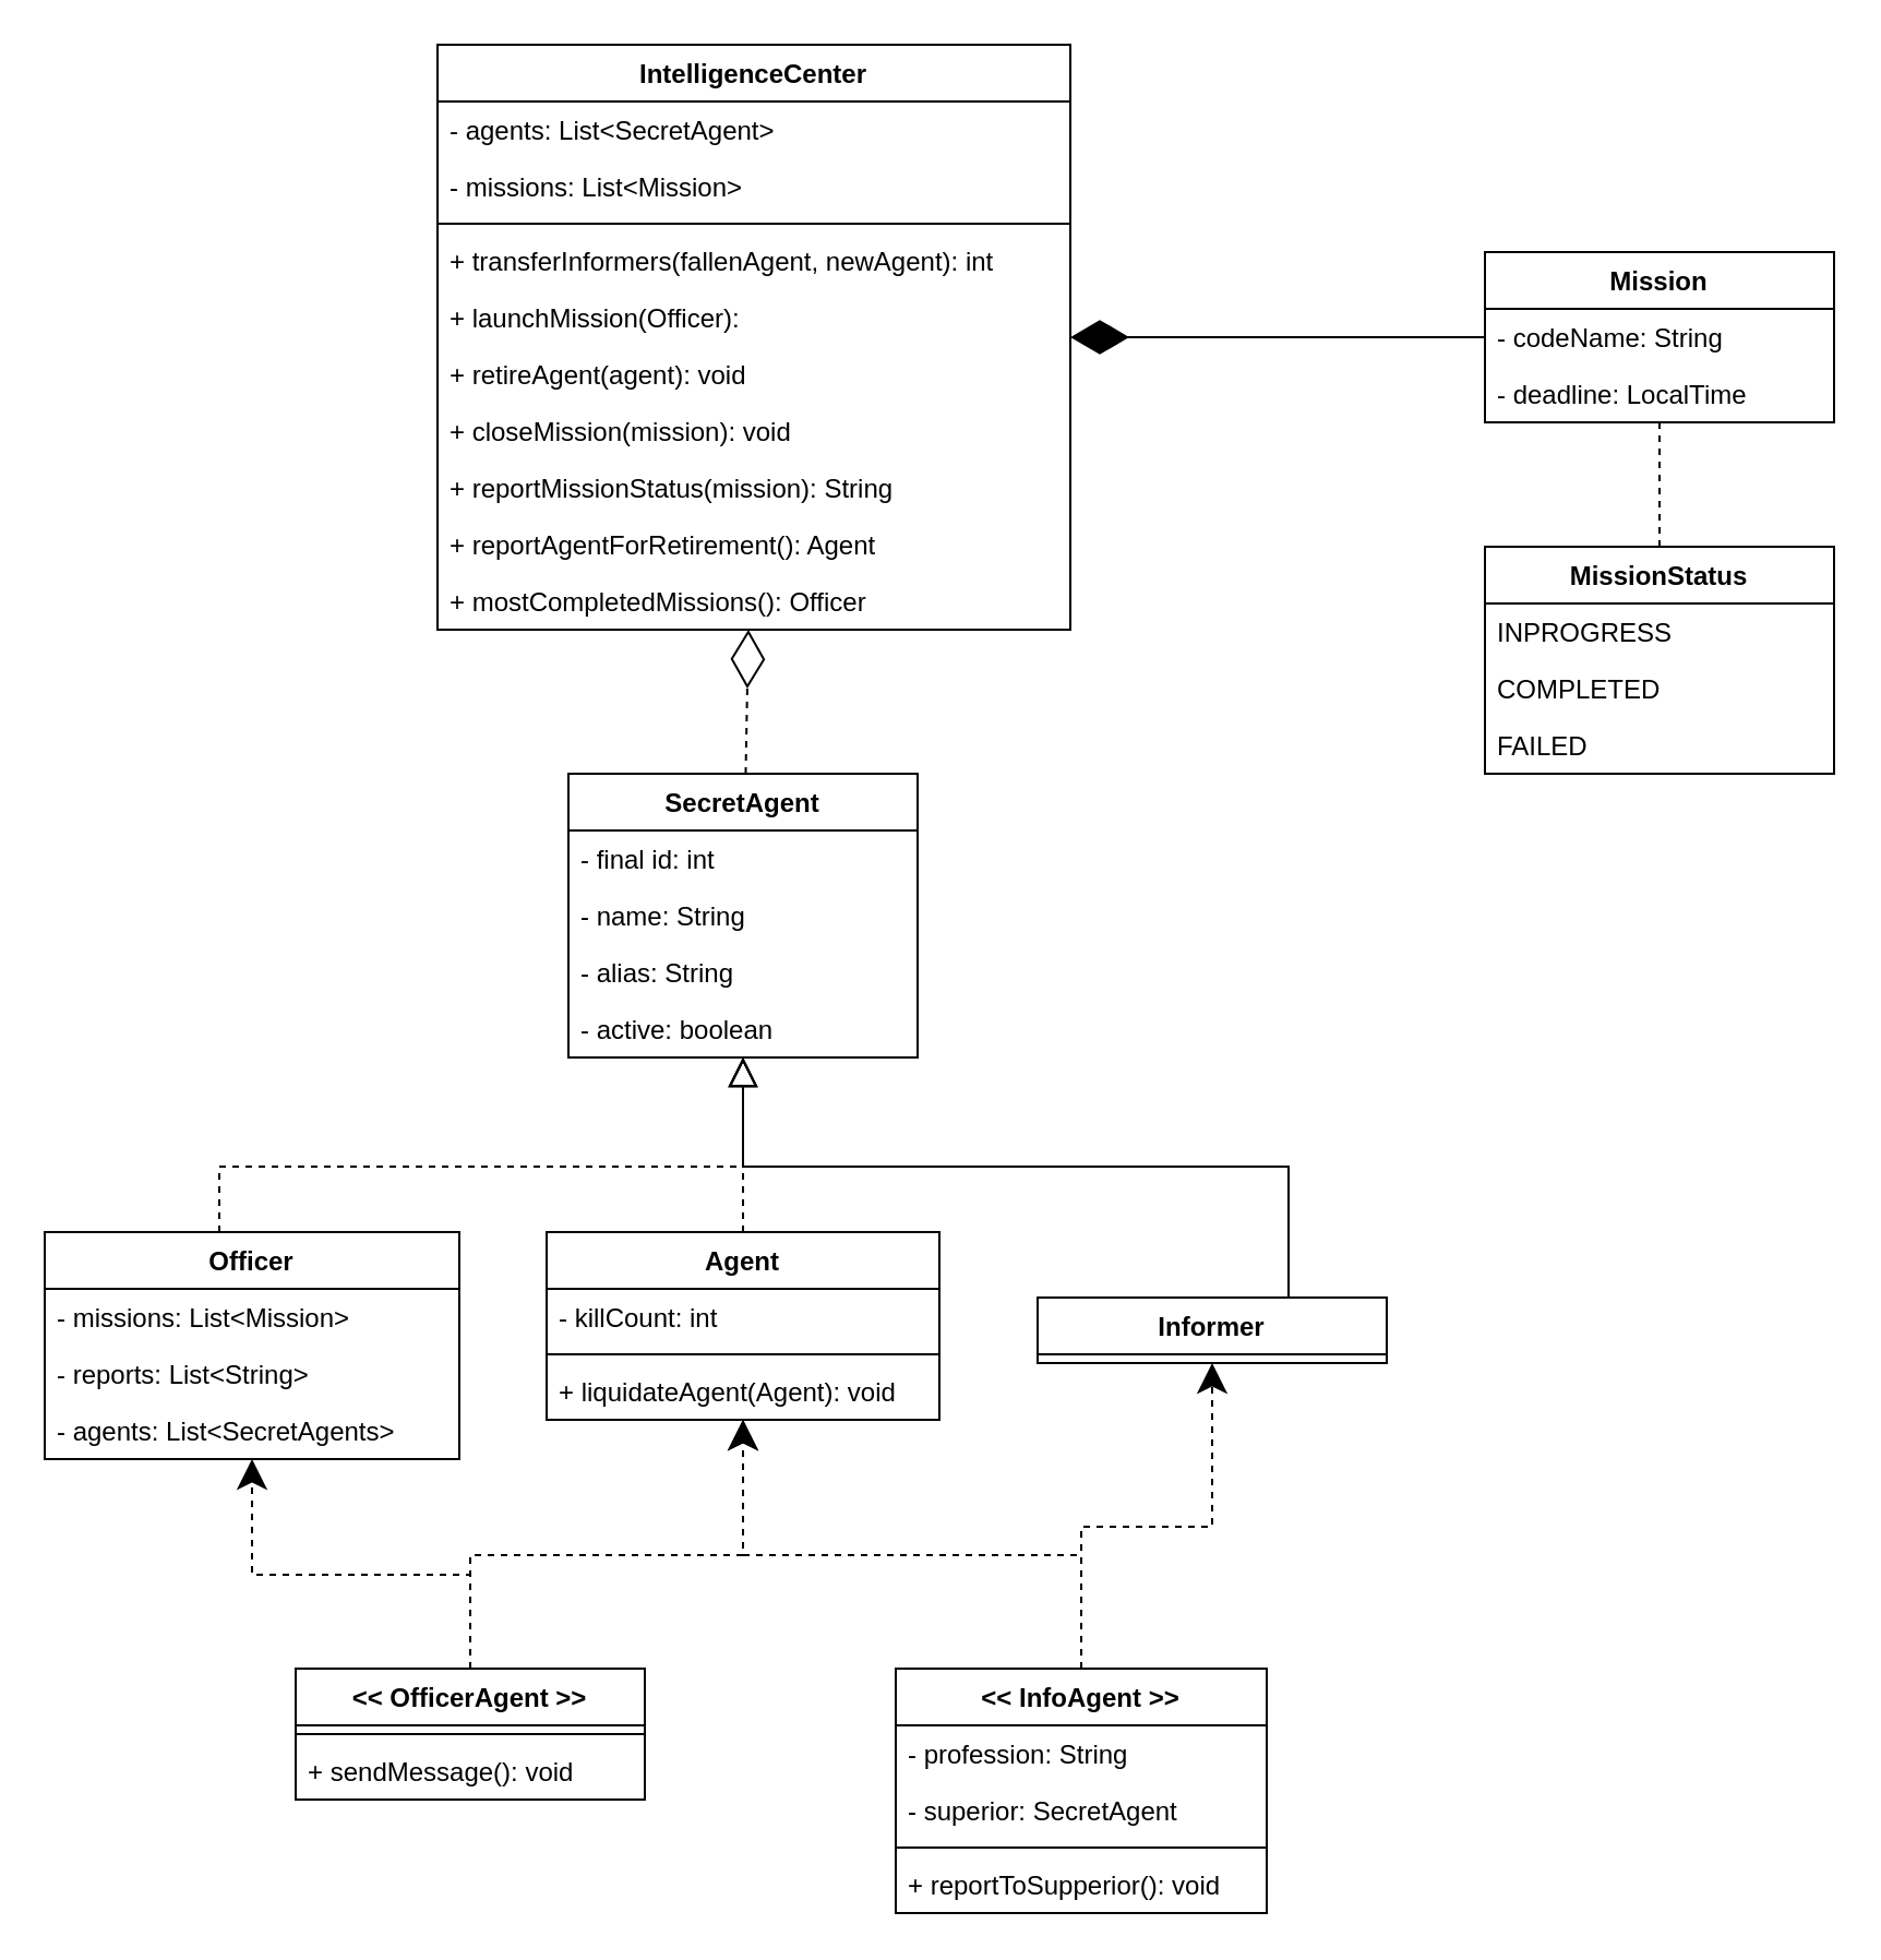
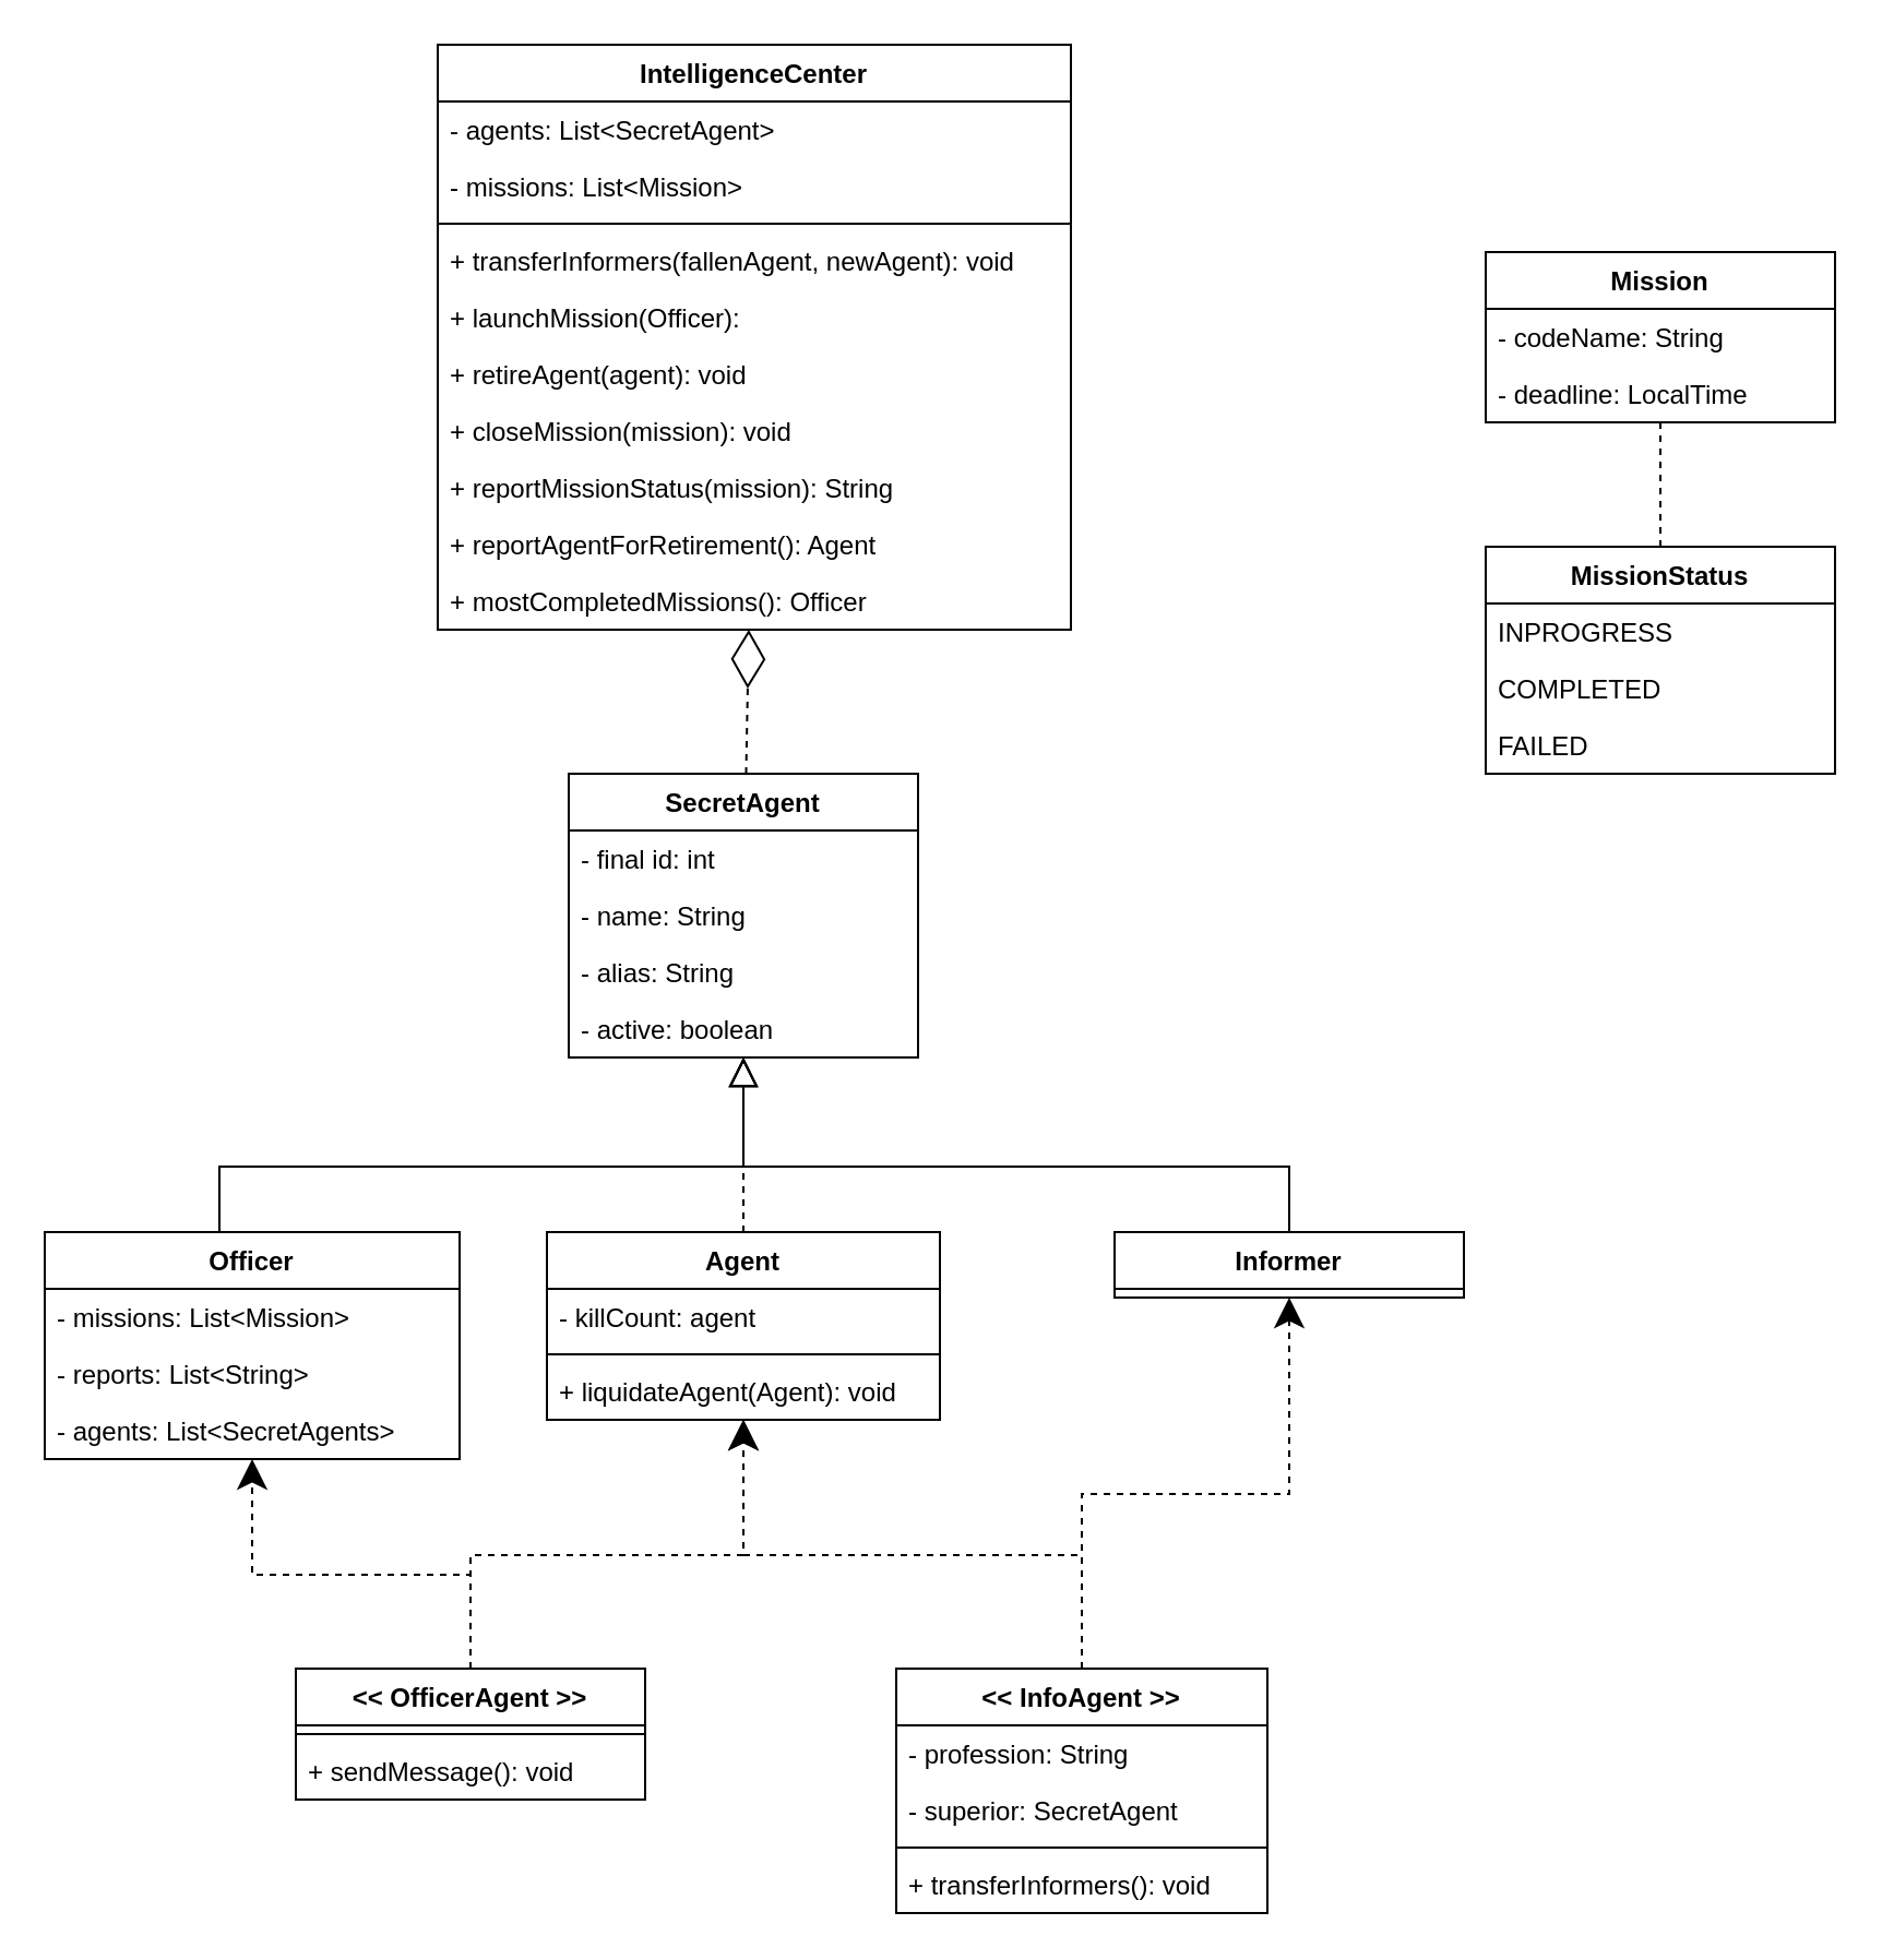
- <mxCell id="6" value="+ transferInformers(fallenAgent, newAgent): int " style="text;strokeColor=none;fillColor=none;align=left;verticalAlign=top;spacingLeft=4;spacingRight=4;overflow=hidden;rotatable=0;points=[[0,0.5],[1,0.5]];portConstraint=eastwest;" vertex="1" parent="2"><mxGeometry y="86" width="290" height="26" as="geometry" /></mxCell>
+ <mxCell id="6" value="+ transferInformers(fallenAgent, newAgent): void " style="text;strokeColor=none;fillColor=none;align=left;verticalAlign=top;spacingLeft=4;spacingRight=4;overflow=hidden;rotatable=0;points=[[0,0.5],[1,0.5]];portConstraint=eastwest;" vertex="1" parent="2"><mxGeometry y="86" width="290" height="26" as="geometry" /></mxCell>
- <mxCell id="50" value="" style="endArrow=diamondThin;endFill=1;endSize=24;html=1;rounded=0;strokeWidth=1;" edge="1" parent="1" source="13" target="2"><mxGeometry width="160" relative="1" as="geometry"><mxPoint x="300" y="440" as="sourcePoint" /><mxPoint x="460" y="440" as="targetPoint" /></mxGeometry></mxCell>
- <mxCell id="26" style="edgeStyle=orthogonalEdgeStyle;rounded=0;orthogonalLoop=1;jettySize=auto;html=1;strokeWidth=1;endSize=11;endArrow=block;endFill=0;dashed=1;" edge="1" parent="1" source="27" target="21"><mxGeometry relative="1" as="geometry"><Array as="points"><mxPoint x="100" y="534" /><mxPoint x="340" y="534" /></Array></mxGeometry></mxCell>
+ <mxCell id="26" style="edgeStyle=orthogonalEdgeStyle;rounded=0;orthogonalLoop=1;jettySize=auto;html=1;strokeWidth=1;endSize=11;endArrow=block;endFill=0;" edge="1" parent="1" source="27" target="21"><mxGeometry relative="1" as="geometry"><Array as="points"><mxPoint x="100" y="534" /><mxPoint x="340" y="534" /></Array></mxGeometry></mxCell>
- <mxCell id="33" value="- killCount: int" style="text;strokeColor=none;fillColor=none;align=left;verticalAlign=top;spacingLeft=4;spacingRight=4;overflow=hidden;rotatable=0;points=[[0,0.5],[1,0.5]];portConstraint=eastwest;" vertex="1" parent="32"><mxGeometry y="26" width="180" height="26" as="geometry" /></mxCell>
+ <mxCell id="33" value="- killCount: agent" style="text;strokeColor=none;fillColor=none;align=left;verticalAlign=top;spacingLeft=4;spacingRight=4;overflow=hidden;rotatable=0;points=[[0,0.5],[1,0.5]];portConstraint=eastwest;" vertex="1" parent="32"><mxGeometry y="26" width="180" height="26" as="geometry" /></mxCell>
- <mxCell id="37" value="Informer" style="swimlane;fontStyle=1;childLayout=stackLayout;horizontal=1;startSize=26;horizontalStack=0;resizeParent=1;resizeParentMax=0;resizeLast=0;collapsible=1;marginBottom=0;" vertex="1" parent="1"><mxGeometry x="475" y="594" width="160" height="30" as="geometry" /></mxCell>
+ <mxCell id="37" value="Informer" style="swimlane;fontStyle=1;childLayout=stackLayout;horizontal=1;startSize=26;horizontalStack=0;resizeParent=1;resizeParentMax=0;resizeLast=0;collapsible=1;marginBottom=0;" vertex="1" parent="1"><mxGeometry x="510" y="564" width="160" height="30" as="geometry" /></mxCell>
- <mxCell id="44" value="+ reportToSupperior(): void" style="text;strokeColor=none;fillColor=none;align=left;verticalAlign=top;spacingLeft=4;spacingRight=4;overflow=hidden;rotatable=0;points=[[0,0.5],[1,0.5]];portConstraint=eastwest;" vertex="1" parent="40"><mxGeometry y="86" width="170" height="26" as="geometry" /></mxCell>
+ <mxCell id="44" value="+ transferInformers(): void" style="text;strokeColor=none;fillColor=none;align=left;verticalAlign=top;spacingLeft=4;spacingRight=4;overflow=hidden;rotatable=0;points=[[0,0.5],[1,0.5]];portConstraint=eastwest;" vertex="1" parent="40"><mxGeometry y="86" width="170" height="26" as="geometry" /></mxCell>
